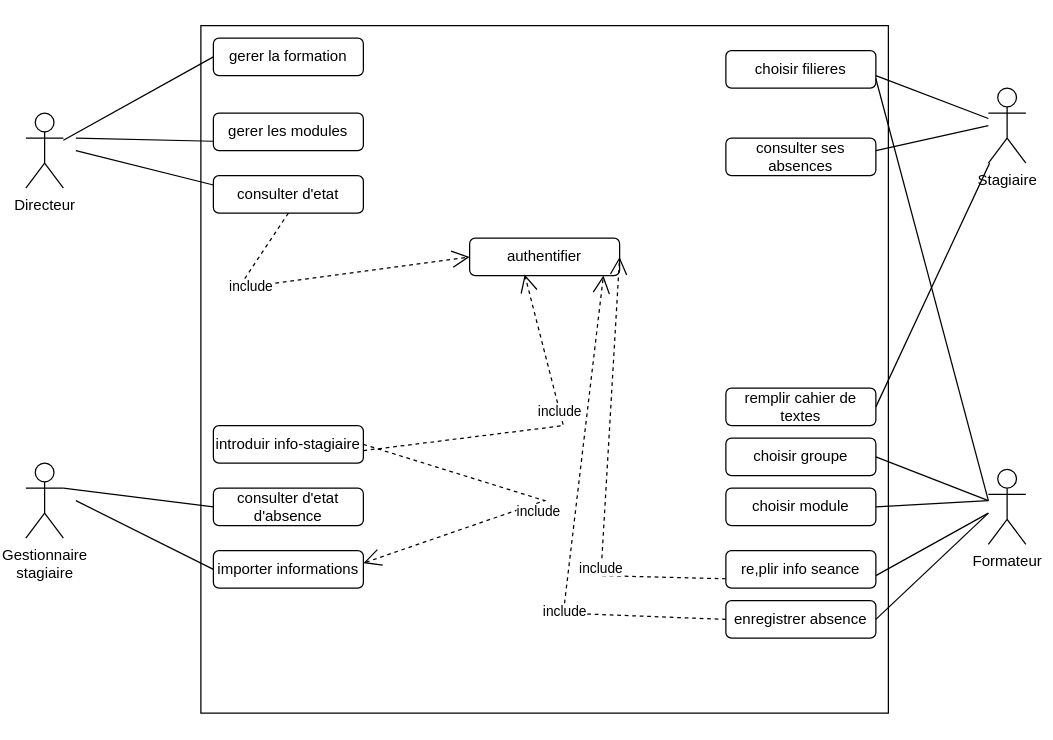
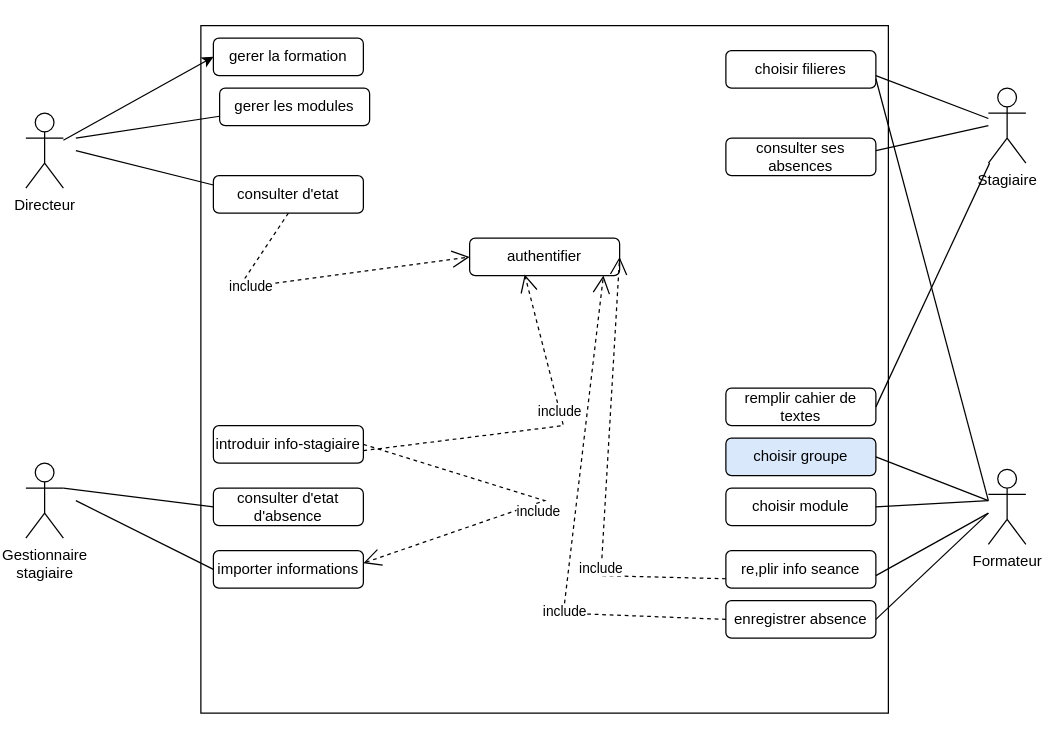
- <mxCell id="22" value="" style="endArrow=none;html=1;rounded=0;entryX=0;entryY=0.5;entryDx=0;entryDy=0;" edge="1" parent="1" source="2" target="7"><mxGeometry relative="1" as="geometry"><mxPoint x="60" y="110" as="sourcePoint" /><mxPoint x="220" y="110" as="targetPoint" /></mxGeometry></mxCell>
+ <mxCell id="22" value="" style="endArrow=classic;html=1;rounded=0;entryX=0;entryY=0.5;entryDx=0;entryDy=0;" edge="1" parent="1" source="2" target="7"><mxGeometry relative="1" as="geometry"><mxPoint x="60" y="110" as="sourcePoint" /><mxPoint x="220" y="110" as="targetPoint" /></mxGeometry></mxCell>
- <mxCell id="8" value="gerer les modules" style="rounded=1;whiteSpace=wrap;html=1;" vertex="1" parent="1"><mxGeometry x="170" y="90" width="120" height="30" as="geometry" /></mxCell>
+ <mxCell id="8" value="gerer les modules" style="rounded=1;whiteSpace=wrap;html=1;" vertex="1" parent="1"><mxGeometry x="175" y="70" width="120" height="30" as="geometry" /></mxCell>
- <mxCell id="16" value="choisir groupe" style="rounded=1;whiteSpace=wrap;html=1;" vertex="1" parent="1"><mxGeometry x="580" y="350" width="120" height="30" as="geometry" /></mxCell>
+ <mxCell id="16" value="choisir groupe" style="rounded=1;whiteSpace=wrap;html=1;fillColor=#dae8fc;" vertex="1" parent="1"><mxGeometry x="580" y="350" width="120" height="30" as="geometry" /></mxCell>
